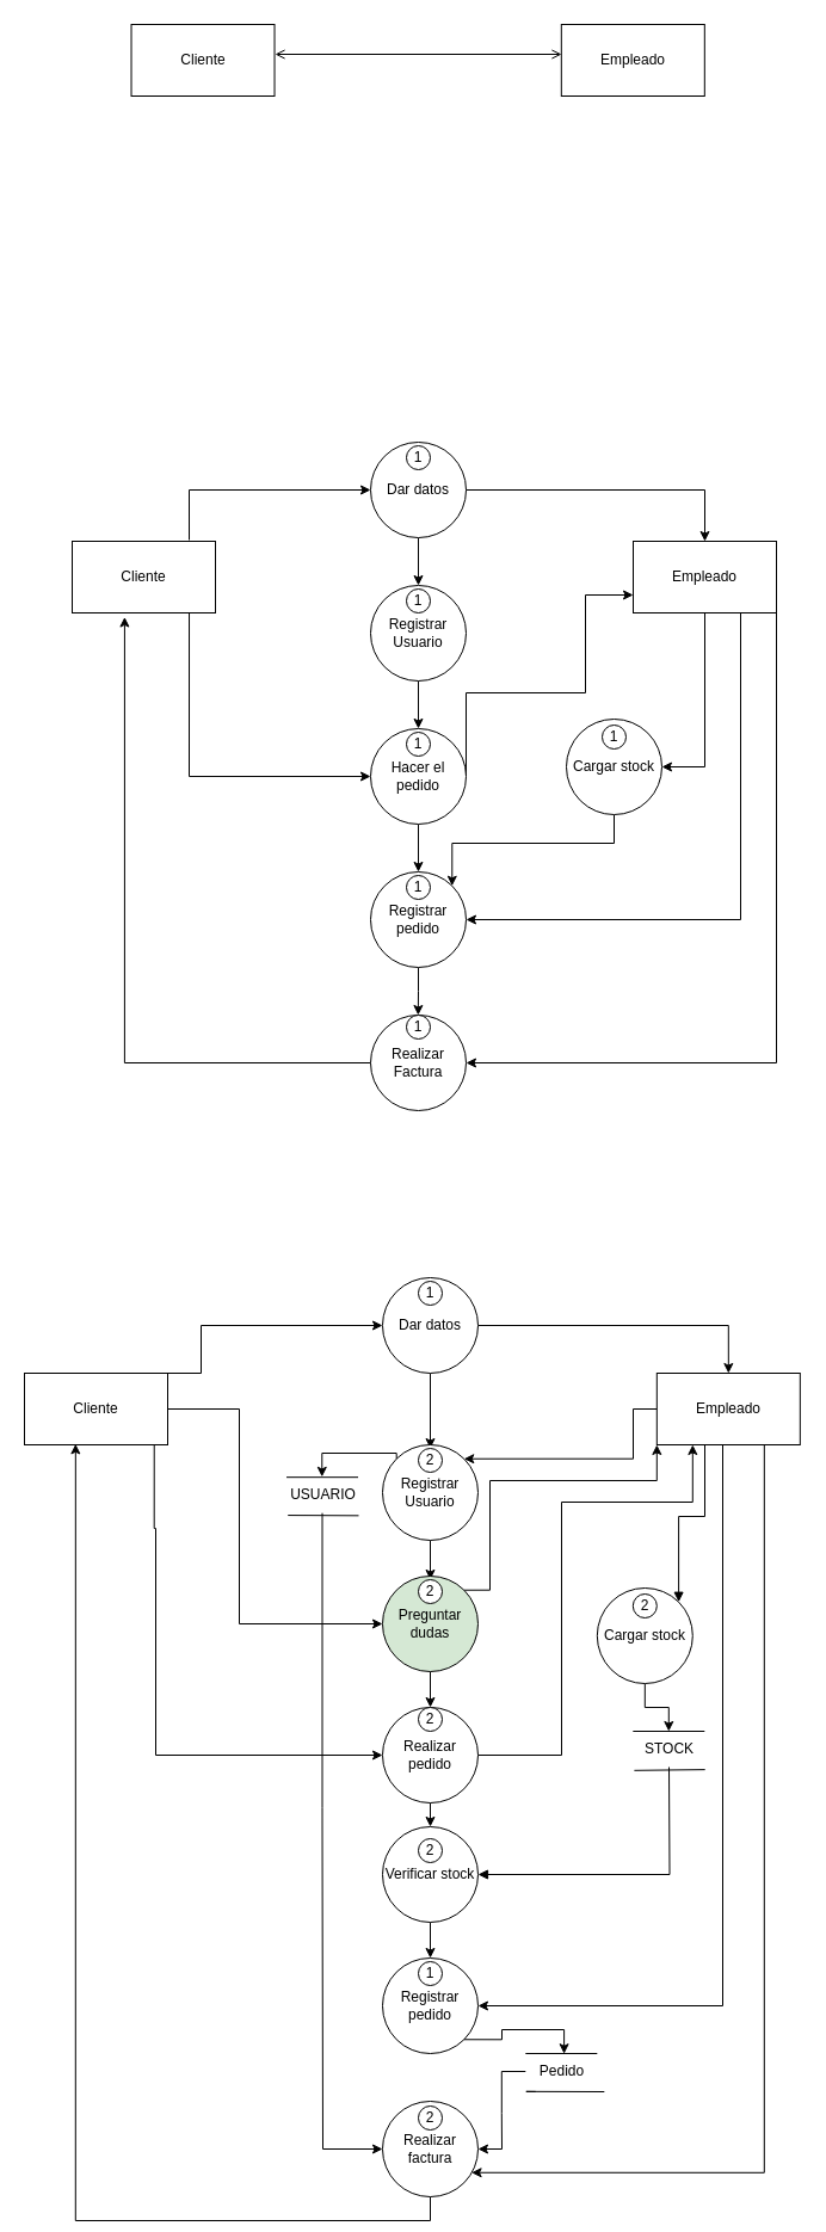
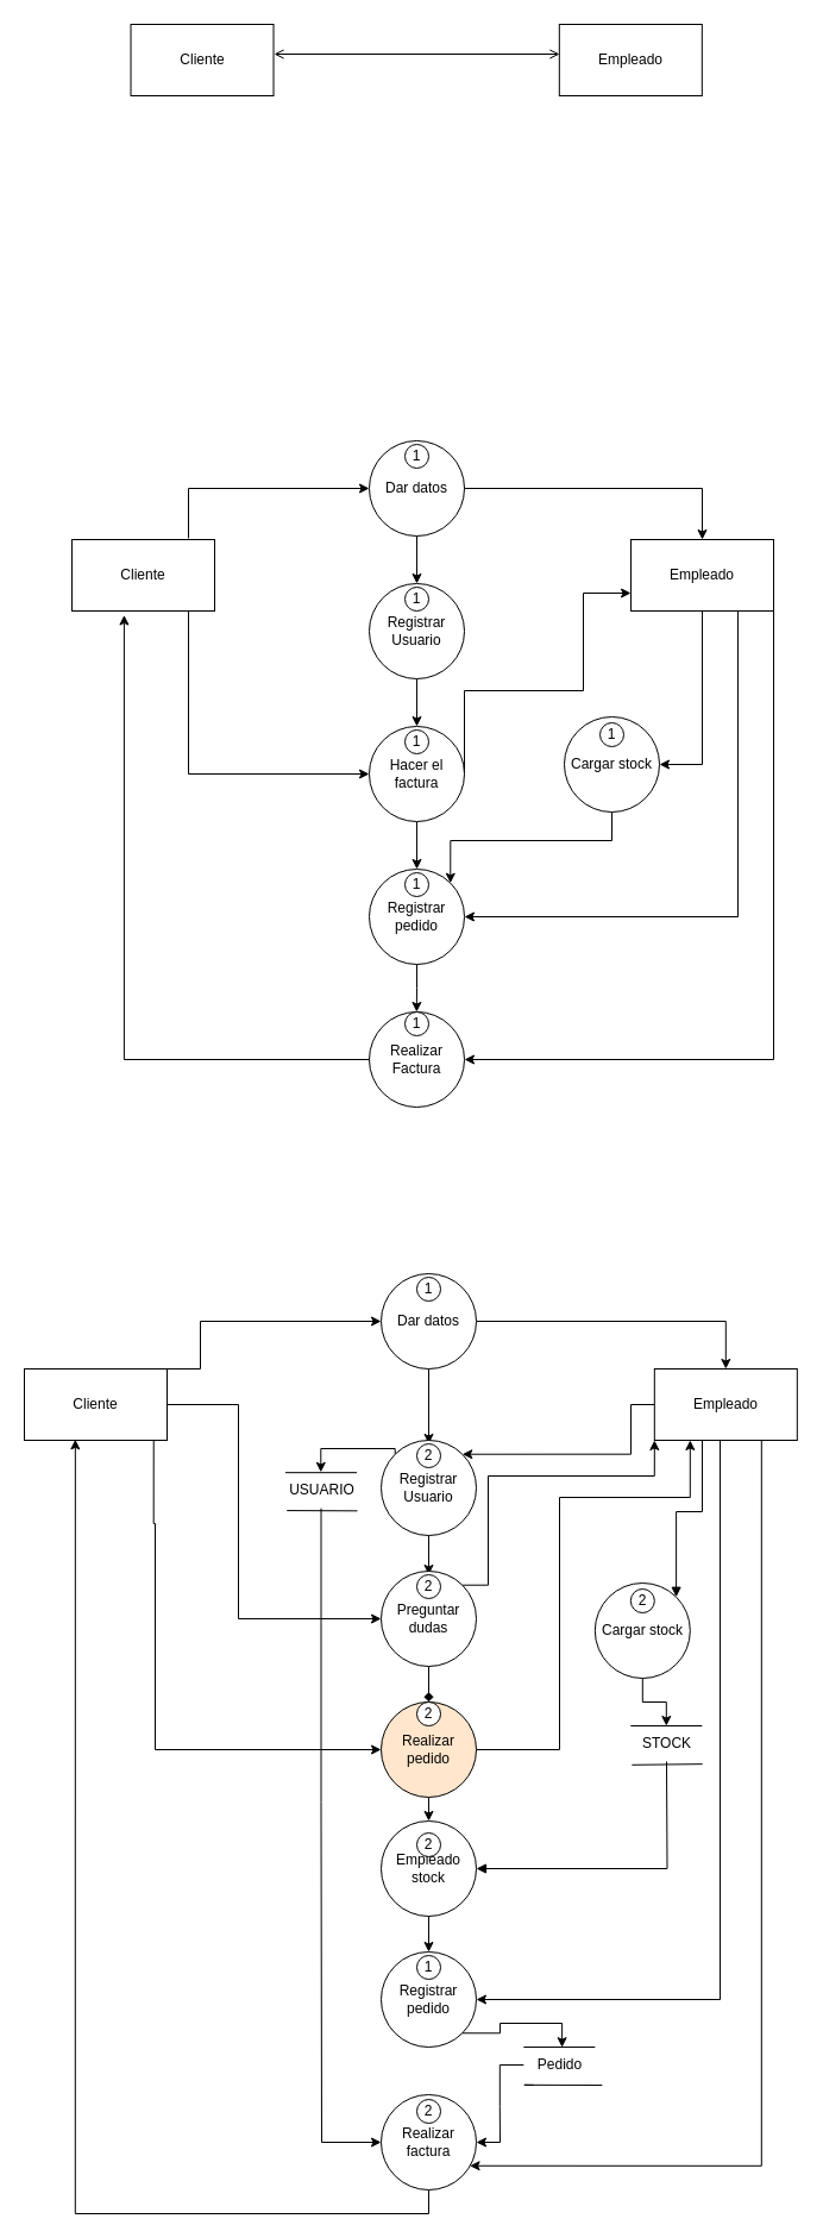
- <mxCell id="14" value="Hacer el pedido" style="ellipse;whiteSpace=wrap;html=1;aspect=fixed;" vertex="1" parent="1"><mxGeometry x="310" y="610" width="80" height="80" as="geometry" /></mxCell>
+ <mxCell id="14" value="Hacer el factura" style="ellipse;whiteSpace=wrap;html=1;aspect=fixed;" vertex="1" parent="1"><mxGeometry x="310" y="610" width="80" height="80" as="geometry" /></mxCell>
- <mxCell id="34" value="Preguntar dudas" style="ellipse;whiteSpace=wrap;html=1;aspect=fixed;fillColor=#d5e8d4;" vertex="1" parent="1"><mxGeometry x="320" y="1320" width="80" height="80" as="geometry" /></mxCell>
+ <mxCell id="34" value="Preguntar dudas" style="ellipse;whiteSpace=wrap;html=1;aspect=fixed;" vertex="1" parent="1"><mxGeometry x="320" y="1320" width="80" height="80" as="geometry" /></mxCell>
- <mxCell id="32" style="edgeStyle=orthogonalEdgeStyle;rounded=0;orthogonalLoop=1;jettySize=auto;html=1;exitX=0.5;exitY=1;exitDx=0;exitDy=0;entryX=0.5;entryY=0;entryDx=0;entryDy=0;" edge="1" parent="1" source="34" target="62"><mxGeometry relative="1" as="geometry"><mxPoint x="360" y="1433" as="targetPoint" /></mxGeometry></mxCell>
+ <mxCell id="32" style="edgeStyle=orthogonalEdgeStyle;rounded=0;orthogonalLoop=1;jettySize=auto;html=1;exitX=0.5;exitY=1;exitDx=0;exitDy=0;entryX=0.5;entryY=0;entryDx=0;entryDy=0;endArrow=diamond;" edge="1" parent="1" source="34" target="62"><mxGeometry relative="1" as="geometry"><mxPoint x="360" y="1433" as="targetPoint" /></mxGeometry></mxCell>
- <mxCell id="62" value="Realizar pedido" style="ellipse;whiteSpace=wrap;html=1;aspect=fixed;" vertex="1" parent="1"><mxGeometry x="320" y="1430" width="80" height="80" as="geometry" /></mxCell>
+ <mxCell id="62" value="Realizar pedido" style="ellipse;whiteSpace=wrap;html=1;aspect=fixed;fillColor=#ffe6cc;" vertex="1" parent="1"><mxGeometry x="320" y="1430" width="80" height="80" as="geometry" /></mxCell>
- <mxCell id="44" value="Verificar stock" style="ellipse;whiteSpace=wrap;html=1;aspect=fixed;" vertex="1" parent="1"><mxGeometry x="320" y="1530" width="80" height="80" as="geometry" /></mxCell>
+ <mxCell id="44" value="Empleado stock" style="ellipse;whiteSpace=wrap;html=1;aspect=fixed;" vertex="1" parent="1"><mxGeometry x="320" y="1530" width="80" height="80" as="geometry" /></mxCell>
